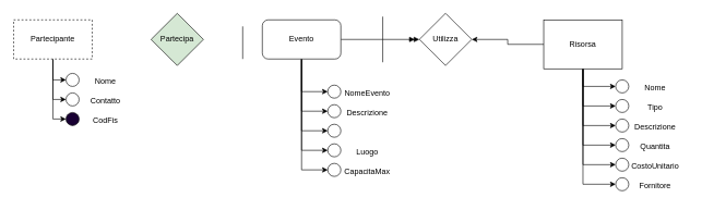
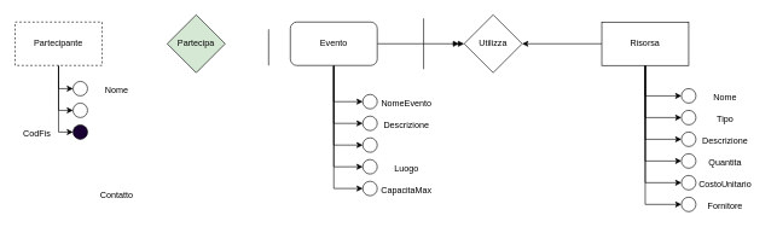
- <mxCell id="20" value="Risorsa" style="rounded=0;whiteSpace=wrap;html=1;" vertex="1" parent="1"><mxGeometry x="830" y="30" width="120" height="75" as="geometry" /></mxCell>
+ <mxCell id="20" value="Risorsa" style="rounded=0;whiteSpace=wrap;html=1;" vertex="1" parent="1"><mxGeometry x="830" y="30" width="120" height="60" as="geometry" /></mxCell>
- <mxCell id="35" value="Contatto" style="text;html=1;align=center;verticalAlign=middle;resizable=0;points=[];autosize=1;strokeColor=none;fillColor=none;" vertex="1" parent="1"><mxGeometry x="125" y="140" width="70" height="30" as="geometry" /></mxCell>
+ <mxCell id="35" value="Contatto" style="text;html=1;align=center;verticalAlign=middle;resizable=0;points=[];autosize=1;strokeColor=none;fillColor=none;" vertex="1" parent="1"><mxGeometry x="125" y="255" width="70" height="30" as="geometry" /></mxCell>
- <mxCell id="37" value="CodFis" style="text;html=1;align=center;verticalAlign=middle;resizable=0;points=[];autosize=1;strokeColor=none;fillColor=none;" vertex="1" parent="1"><mxGeometry x="130" y="170" width="60" height="30" as="geometry" /></mxCell>
+ <mxCell id="37" value="CodFis" style="text;html=1;align=center;verticalAlign=middle;resizable=0;points=[];autosize=1;strokeColor=none;fillColor=none;" vertex="1" parent="1"><mxGeometry x="20" y="170" width="60" height="30" as="geometry" /></mxCell>
